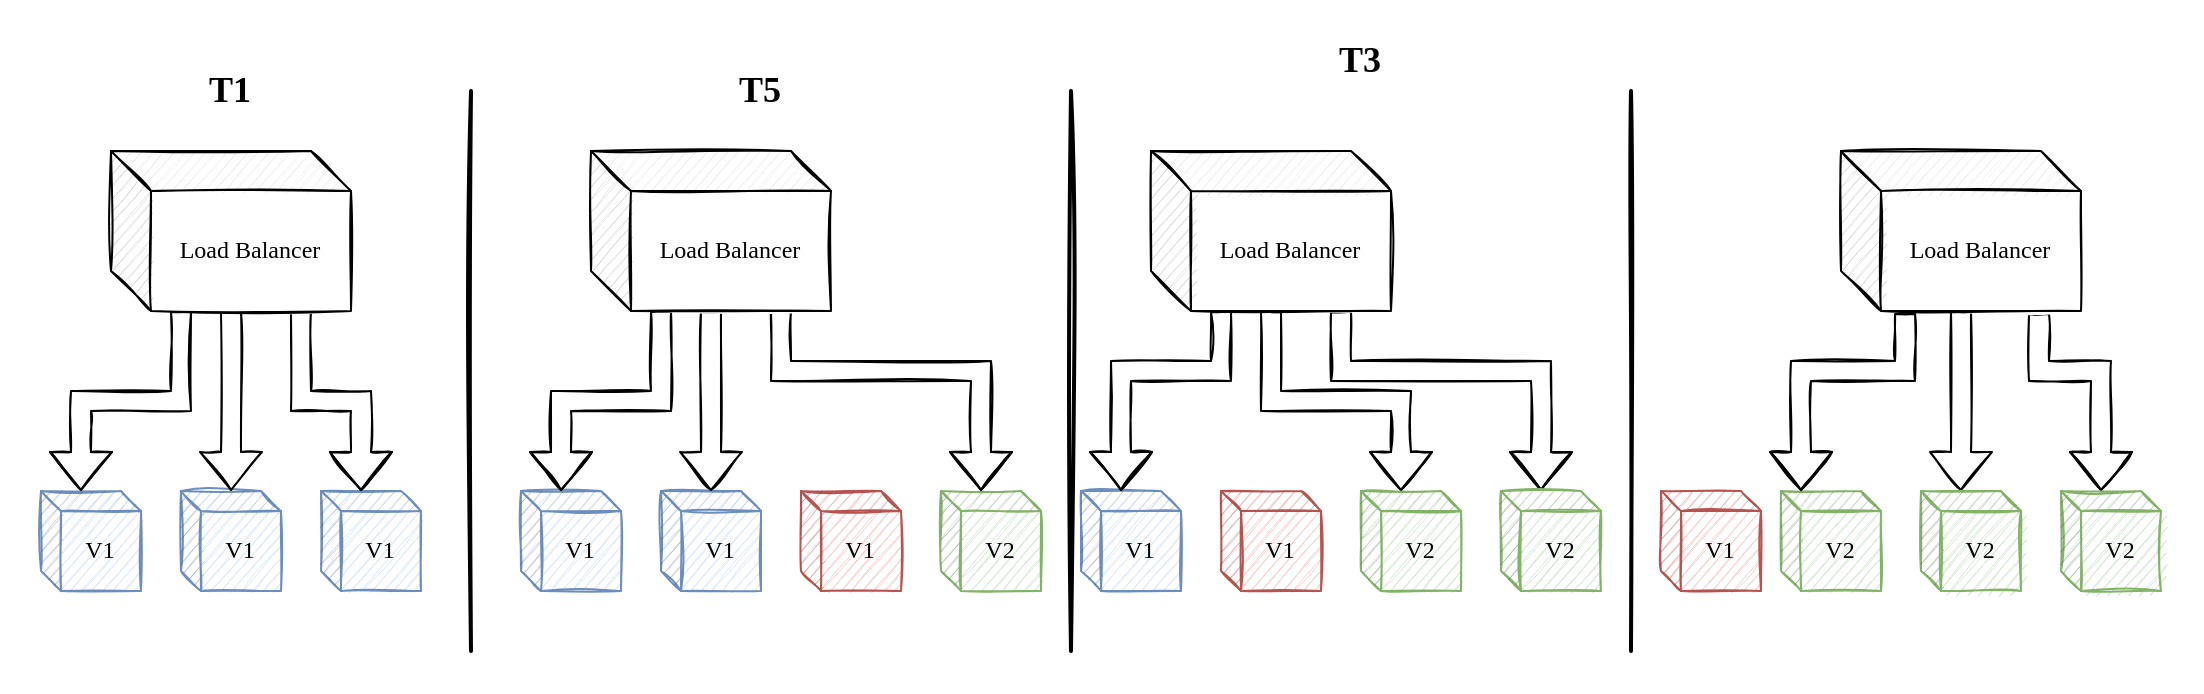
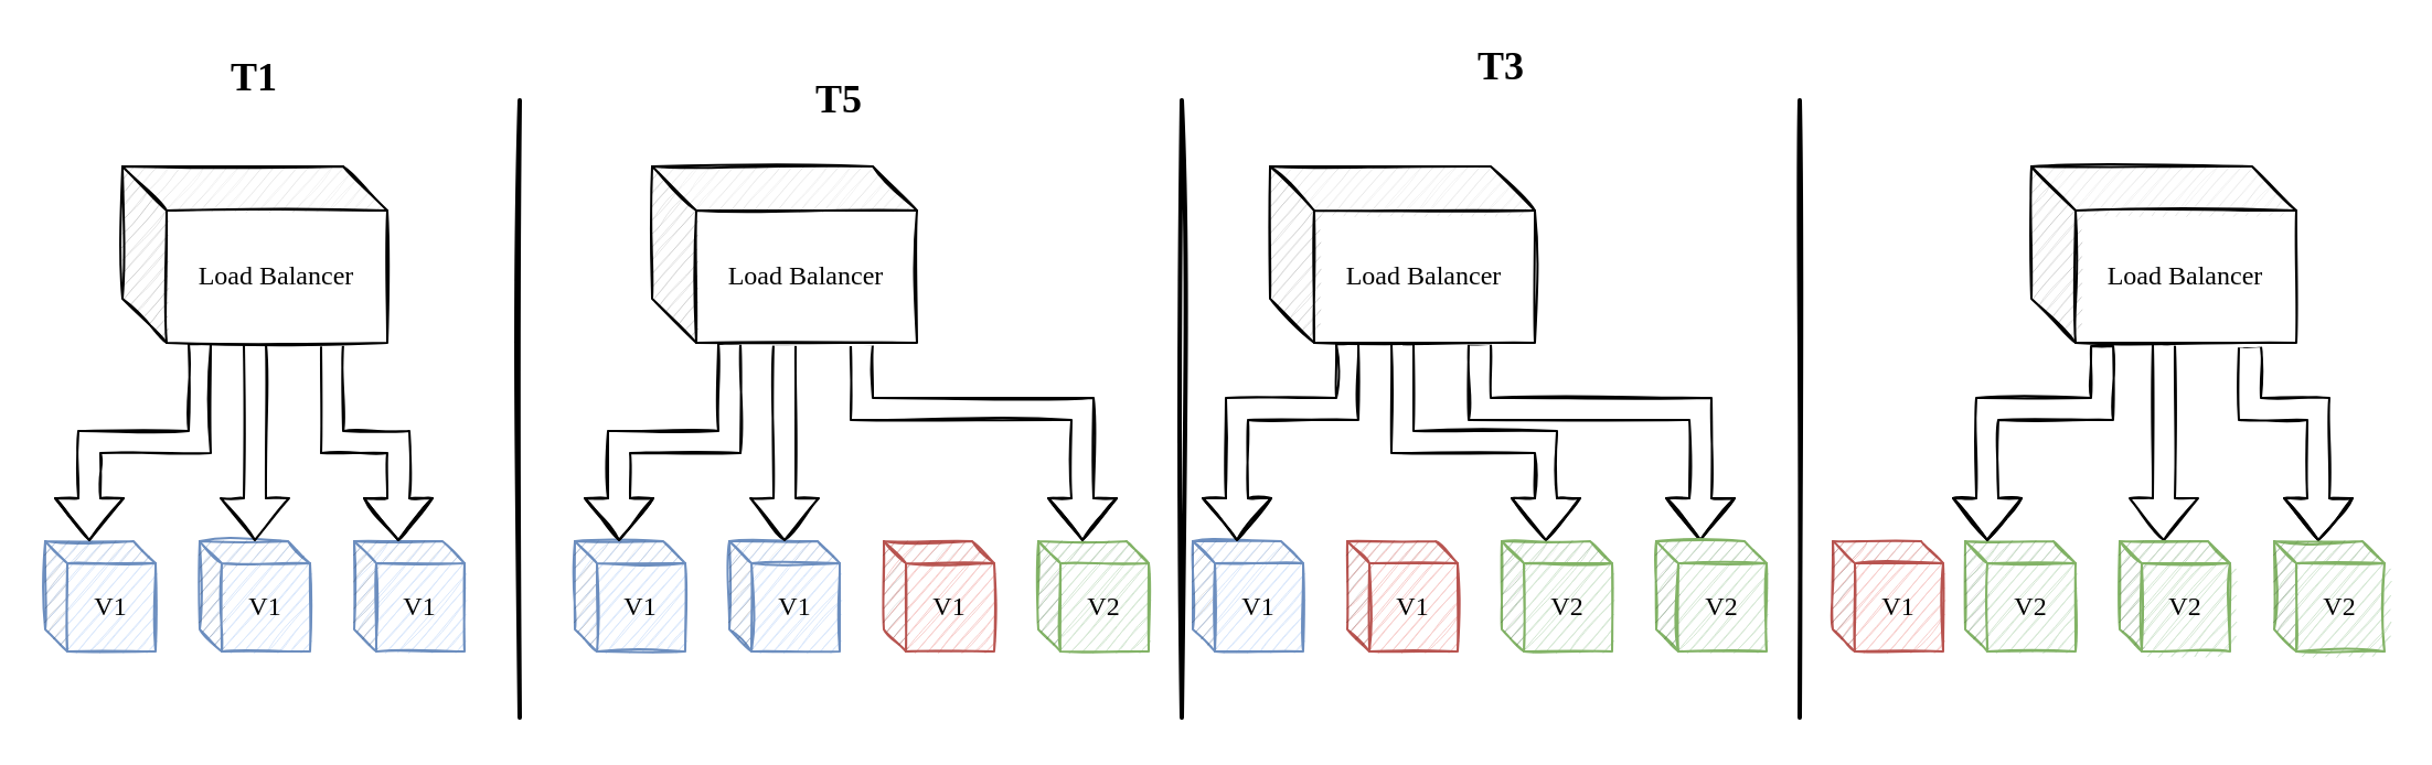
- <mxCell id="36" value="&lt;b&gt;&lt;font style=&quot;font-size: 18px&quot;&gt;T1&lt;/font&gt;&lt;/b&gt;" style="text;html=1;strokeColor=none;fillColor=none;align=center;verticalAlign=middle;whiteSpace=wrap;rounded=0;fontFamily=Comic Sans MS;" vertex="1" parent="1"><mxGeometry x="95" y="35" width="40" height="20" as="geometry" /></mxCell>
+ <mxCell id="36" value="&lt;b&gt;&lt;font style=&quot;font-size: 18px&quot;&gt;T1&lt;/font&gt;&lt;/b&gt;" style="text;html=1;strokeColor=none;fillColor=none;align=center;verticalAlign=middle;whiteSpace=wrap;rounded=0;fontFamily=Comic Sans MS;" vertex="1" parent="1"><mxGeometry x="95" y="25" width="40" height="20" as="geometry" /></mxCell>
